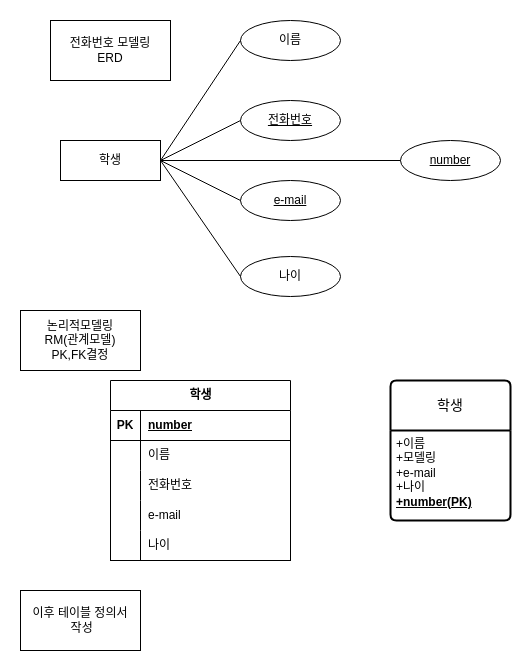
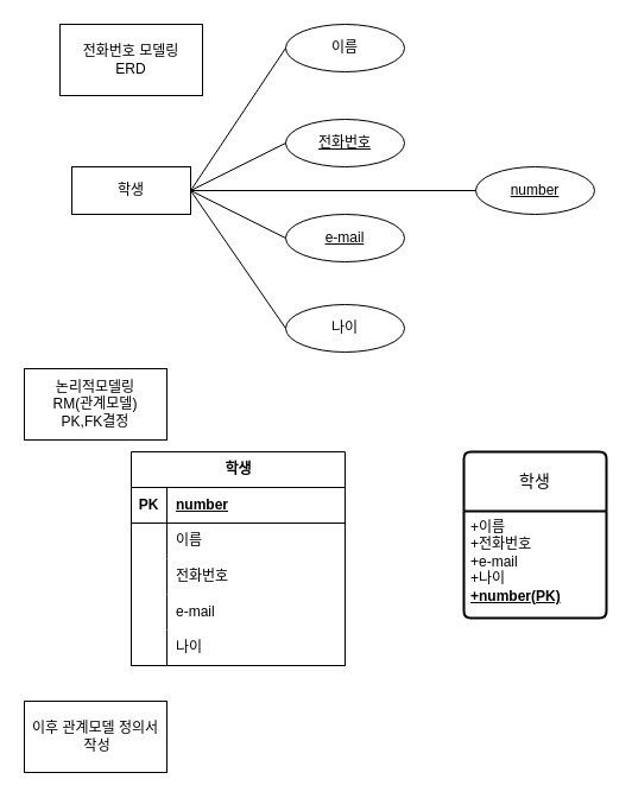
- <mxCell id="30" value="+이름&lt;br&gt;+모델링&lt;br&gt;+e-mail&lt;br&gt;+나이&lt;br&gt;&lt;u&gt;&lt;b&gt;+number(PK)&lt;/b&gt;&lt;/u&gt;" style="align=left;strokeColor=none;fillColor=none;spacingLeft=4;fontSize=12;verticalAlign=top;resizable=0;rotatable=0;part=1;html=1;" vertex="1" parent="29"><mxGeometry y="50" width="120" height="90" as="geometry" /></mxCell>
+ <mxCell id="30" value="+이름&lt;br&gt;+전화번호&lt;br&gt;+e-mail&lt;br&gt;+나이&lt;br&gt;&lt;u&gt;&lt;b&gt;+number(PK)&lt;/b&gt;&lt;/u&gt;" style="align=left;strokeColor=none;fillColor=none;spacingLeft=4;fontSize=12;verticalAlign=top;resizable=0;rotatable=0;part=1;html=1;" vertex="1" parent="29"><mxGeometry y="50" width="120" height="90" as="geometry" /></mxCell>
- <mxCell id="31" value="이후 테이블 정의서&lt;br&gt;&amp;nbsp;작성" style="rounded=0;whiteSpace=wrap;html=1;" vertex="1" parent="1"><mxGeometry x="20" y="590" width="120" height="60" as="geometry" /></mxCell>
+ <mxCell id="31" value="이후 관계모델 정의서&lt;br&gt;&amp;nbsp;작성" style="rounded=0;whiteSpace=wrap;html=1;" vertex="1" parent="1"><mxGeometry x="20" y="590" width="120" height="60" as="geometry" /></mxCell>
